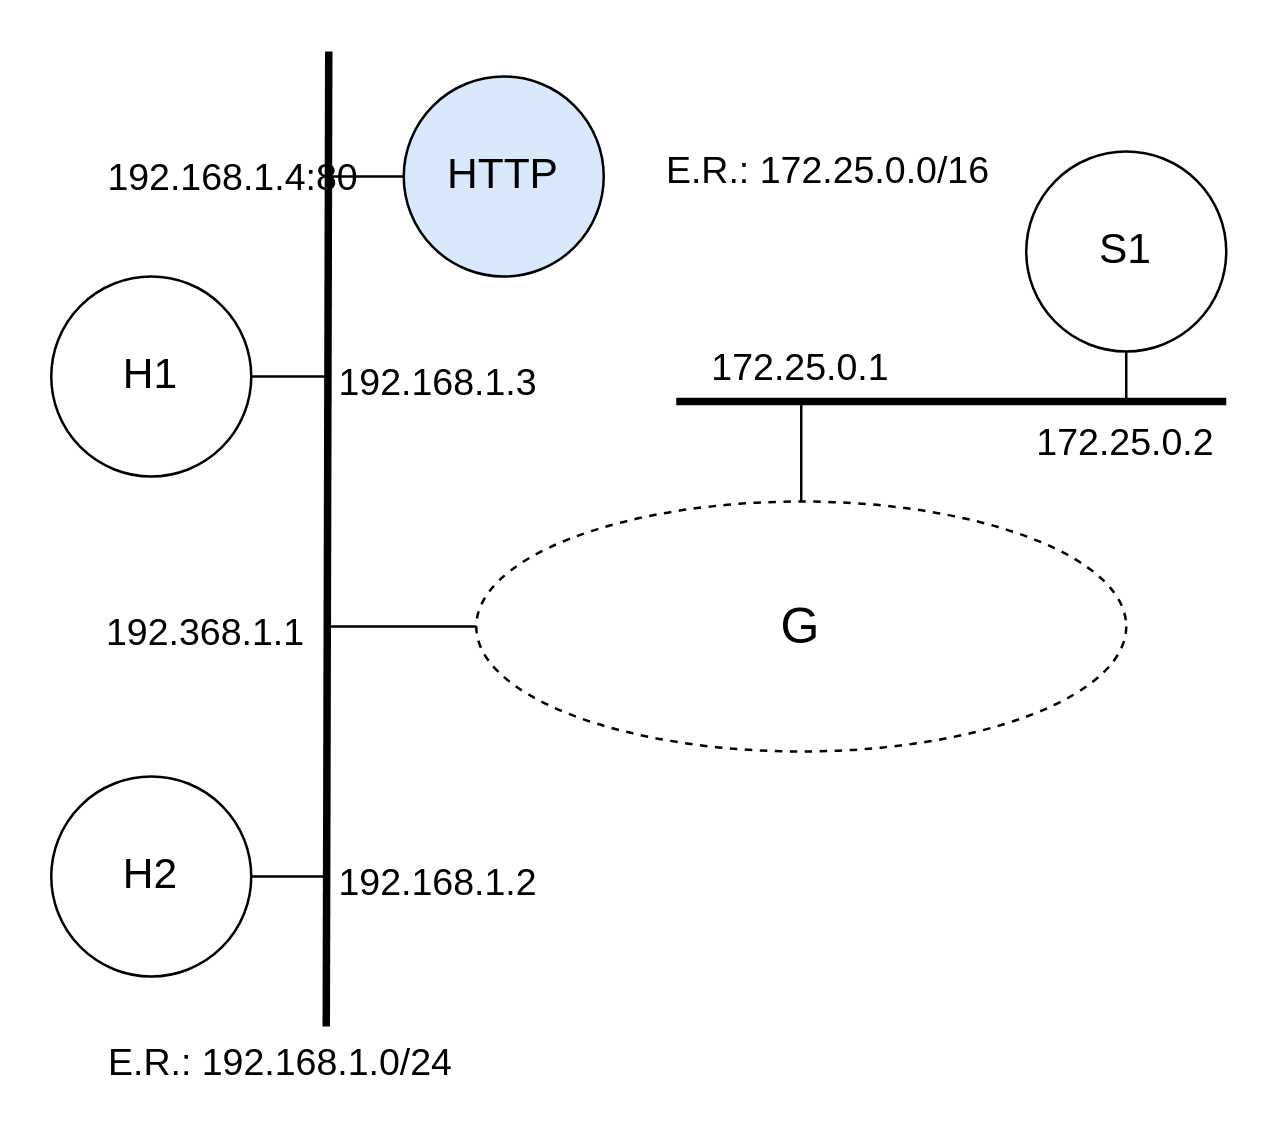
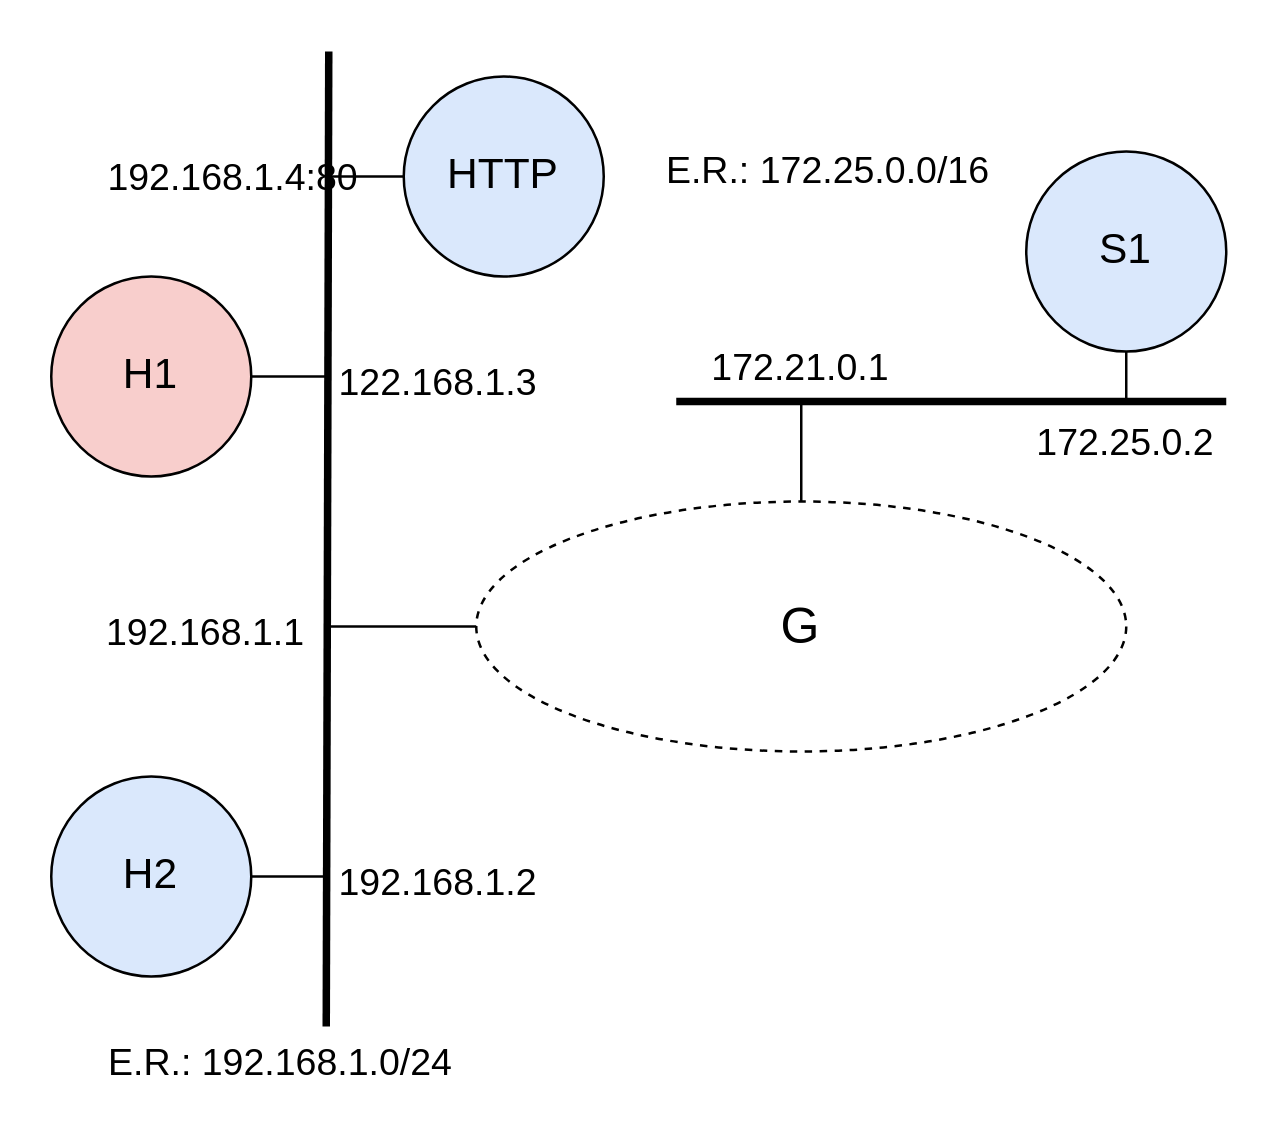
- <mxCell id="19" value="&lt;font style=&quot;font-size: 17px;&quot;&gt;S1&lt;/font&gt;" style="ellipse;whiteSpace=wrap;html=1;aspect=fixed;" vertex="1" parent="1"><mxGeometry x="410" y="60" width="80" height="80" as="geometry" /></mxCell>
+ <mxCell id="19" value="&lt;font style=&quot;font-size: 17px;&quot;&gt;S1&lt;/font&gt;" style="ellipse;whiteSpace=wrap;html=1;aspect=fixed;fillColor=#dae8fc;" vertex="1" parent="1"><mxGeometry x="410" y="60" width="80" height="80" as="geometry" /></mxCell>
- <mxCell id="11" value="&lt;font style=&quot;font-size: 15px;&quot;&gt;172.25.0.1&lt;br&gt;&lt;/font&gt;" style="text;html=1;strokeColor=none;fillColor=none;align=center;verticalAlign=middle;whiteSpace=wrap;rounded=0;fontSize=20;" parent="1" vertex="1"><mxGeometry x="290" y="129" width="60" height="30" as="geometry" /></mxCell>
+ <mxCell id="11" value="&lt;font style=&quot;font-size: 15px;&quot;&gt;172.21.0.1&lt;br&gt;&lt;/font&gt;" style="text;html=1;strokeColor=none;fillColor=none;align=center;verticalAlign=middle;whiteSpace=wrap;rounded=0;fontSize=20;" parent="1" vertex="1"><mxGeometry x="290" y="129" width="60" height="30" as="geometry" /></mxCell>
- <mxCell id="3" value="&lt;font style=&quot;font-size: 17px;&quot;&gt;H1&lt;/font&gt;" style="ellipse;whiteSpace=wrap;html=1;aspect=fixed;" parent="1" vertex="1"><mxGeometry x="20" y="110" width="80" height="80" as="geometry" /></mxCell>
+ <mxCell id="3" value="&lt;font style=&quot;font-size: 17px;&quot;&gt;H1&lt;/font&gt;" style="ellipse;whiteSpace=wrap;html=1;aspect=fixed;fillColor=#f8cecc;" parent="1" vertex="1"><mxGeometry x="20" y="110" width="80" height="80" as="geometry" /></mxCell>
- <mxCell id="12" value="&lt;font style=&quot;font-size: 15px;&quot;&gt;192.168.1.3&lt;br&gt;&lt;/font&gt;" style="text;html=1;strokeColor=none;fillColor=none;align=center;verticalAlign=middle;whiteSpace=wrap;rounded=0;fontSize=20;" parent="1" vertex="1"><mxGeometry x="135" y="135" width="80" height="30" as="geometry" /></mxCell>
+ <mxCell id="12" value="&lt;font style=&quot;font-size: 15px;&quot;&gt;122.168.1.3&lt;br&gt;&lt;/font&gt;" style="text;html=1;strokeColor=none;fillColor=none;align=center;verticalAlign=middle;whiteSpace=wrap;rounded=0;fontSize=20;" parent="1" vertex="1"><mxGeometry x="135" y="135" width="80" height="30" as="geometry" /></mxCell>
- <mxCell id="14" value="&lt;font style=&quot;font-size: 15px;&quot;&gt;192.368.1.1&lt;br&gt;&lt;/font&gt;" style="text;html=1;strokeColor=none;fillColor=none;align=center;verticalAlign=middle;whiteSpace=wrap;rounded=0;fontSize=20;" parent="1" vertex="1"><mxGeometry x="42" y="235" width="80" height="30" as="geometry" /></mxCell>
+ <mxCell id="14" value="&lt;font style=&quot;font-size: 15px;&quot;&gt;192.168.1.1&lt;br&gt;&lt;/font&gt;" style="text;html=1;strokeColor=none;fillColor=none;align=center;verticalAlign=middle;whiteSpace=wrap;rounded=0;fontSize=20;" parent="1" vertex="1"><mxGeometry x="42" y="235" width="80" height="30" as="geometry" /></mxCell>
- <mxCell id="5" value="&lt;font style=&quot;font-size: 17px;&quot;&gt;H2&lt;/font&gt;" style="ellipse;whiteSpace=wrap;html=1;aspect=fixed;" parent="1" vertex="1"><mxGeometry x="20" y="310" width="80" height="80" as="geometry" /></mxCell>
+ <mxCell id="5" value="&lt;font style=&quot;font-size: 17px;&quot;&gt;H2&lt;/font&gt;" style="ellipse;whiteSpace=wrap;html=1;aspect=fixed;fillColor=#dae8fc;" parent="1" vertex="1"><mxGeometry x="20" y="310" width="80" height="80" as="geometry" /></mxCell>
